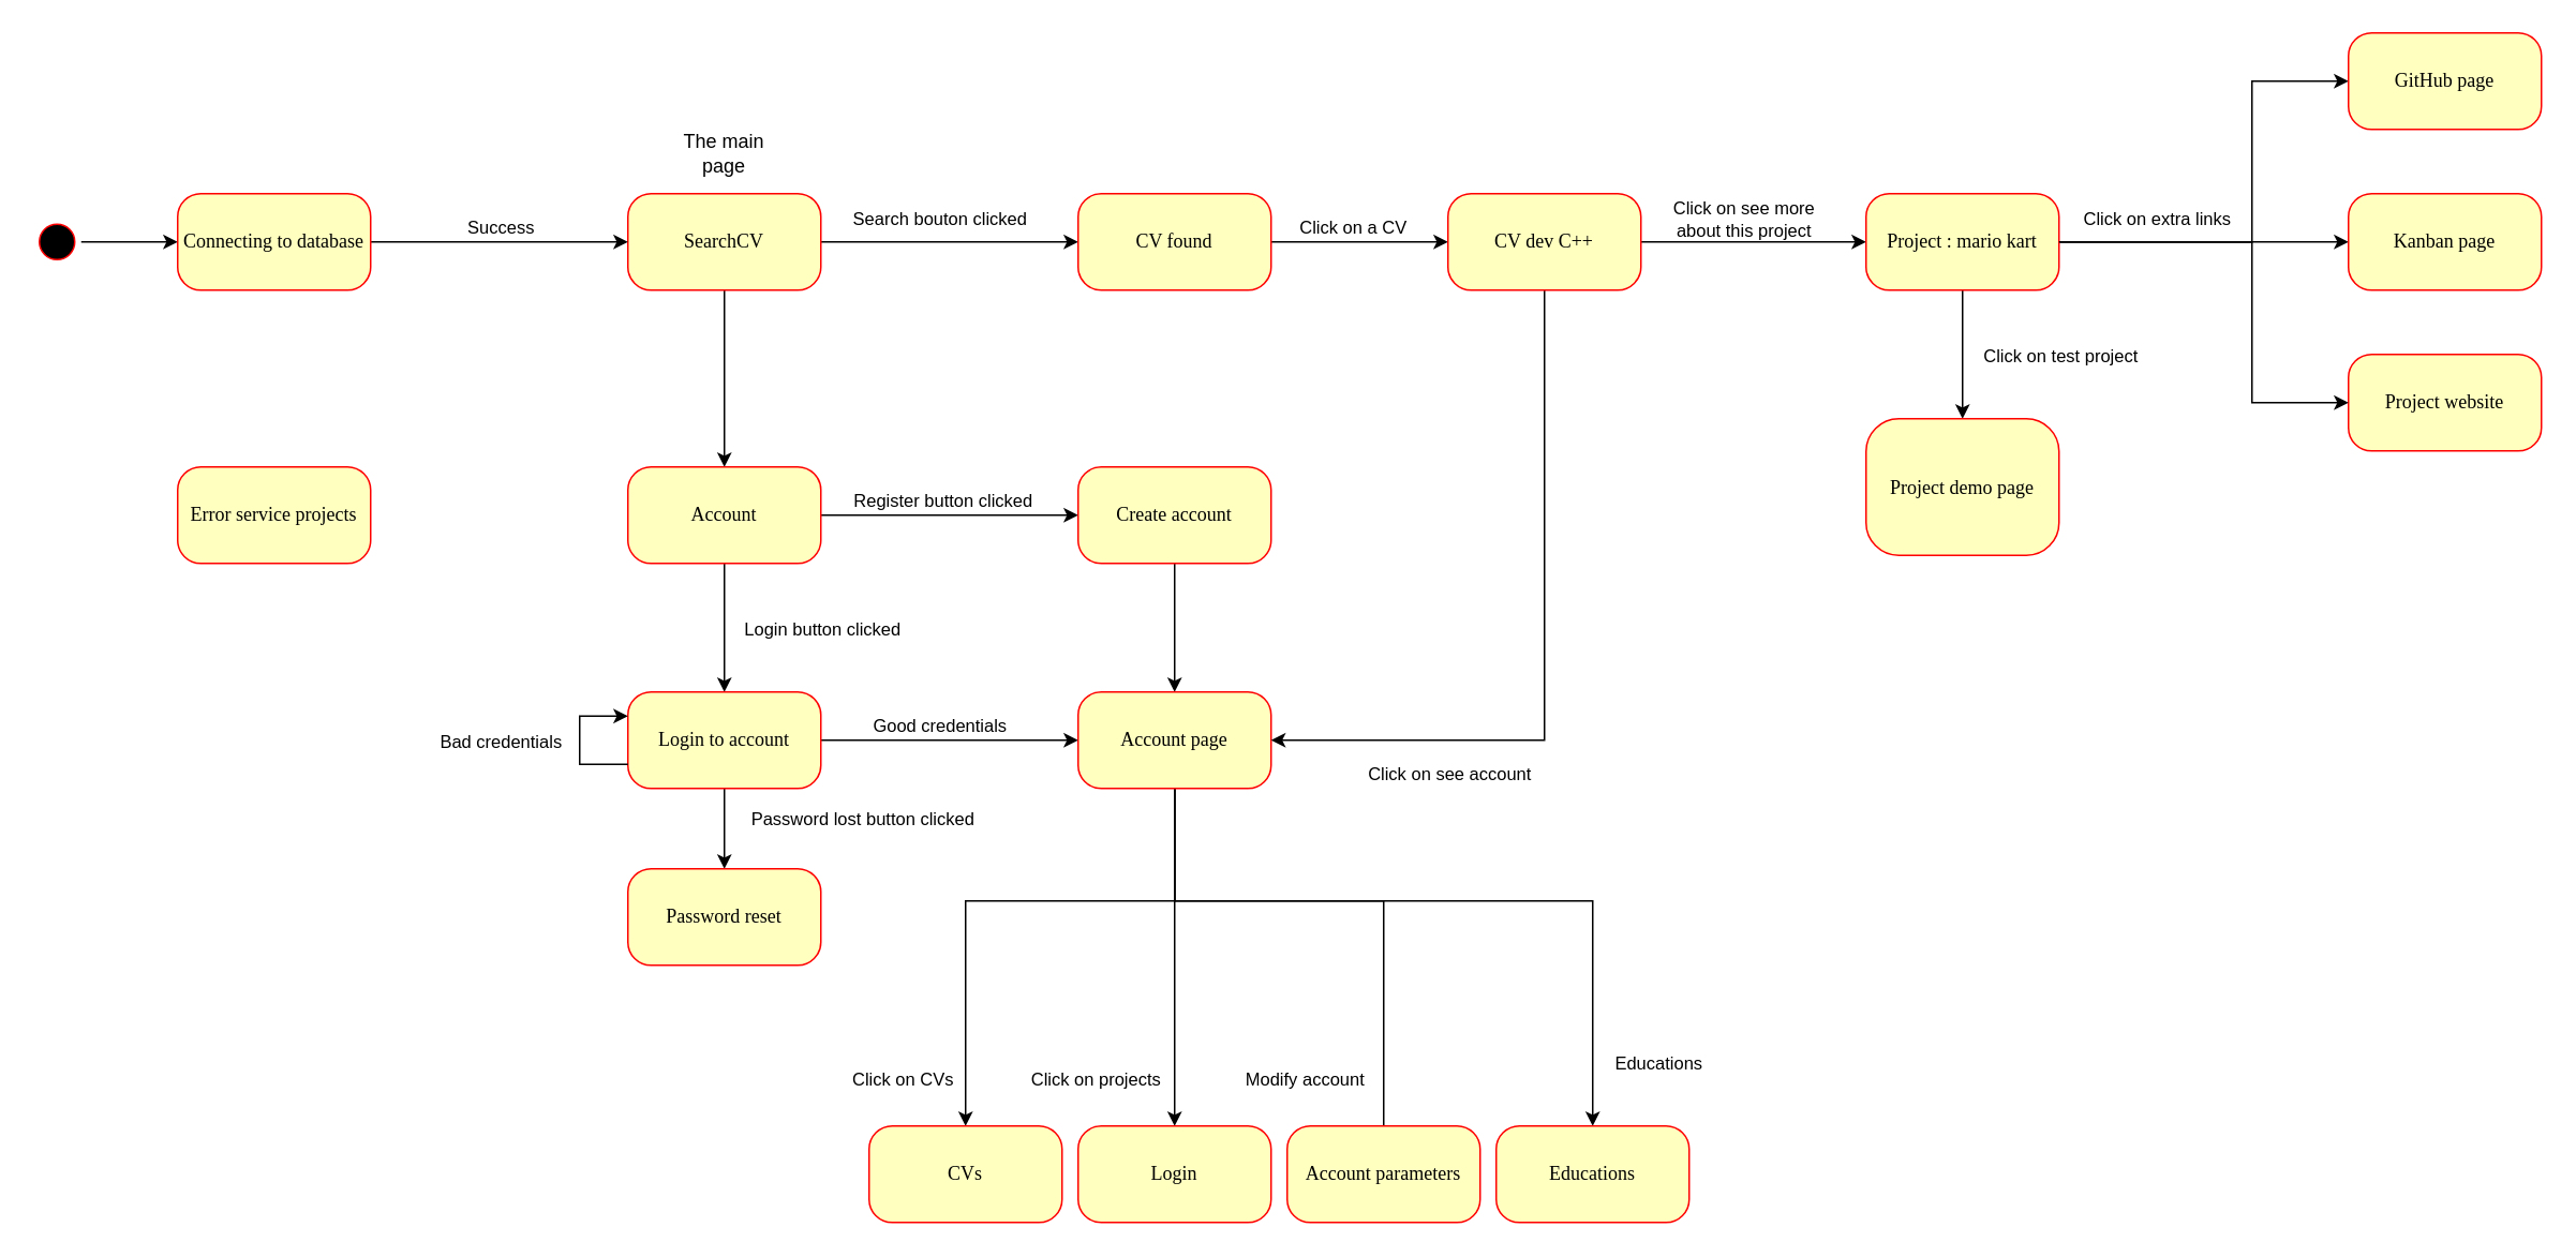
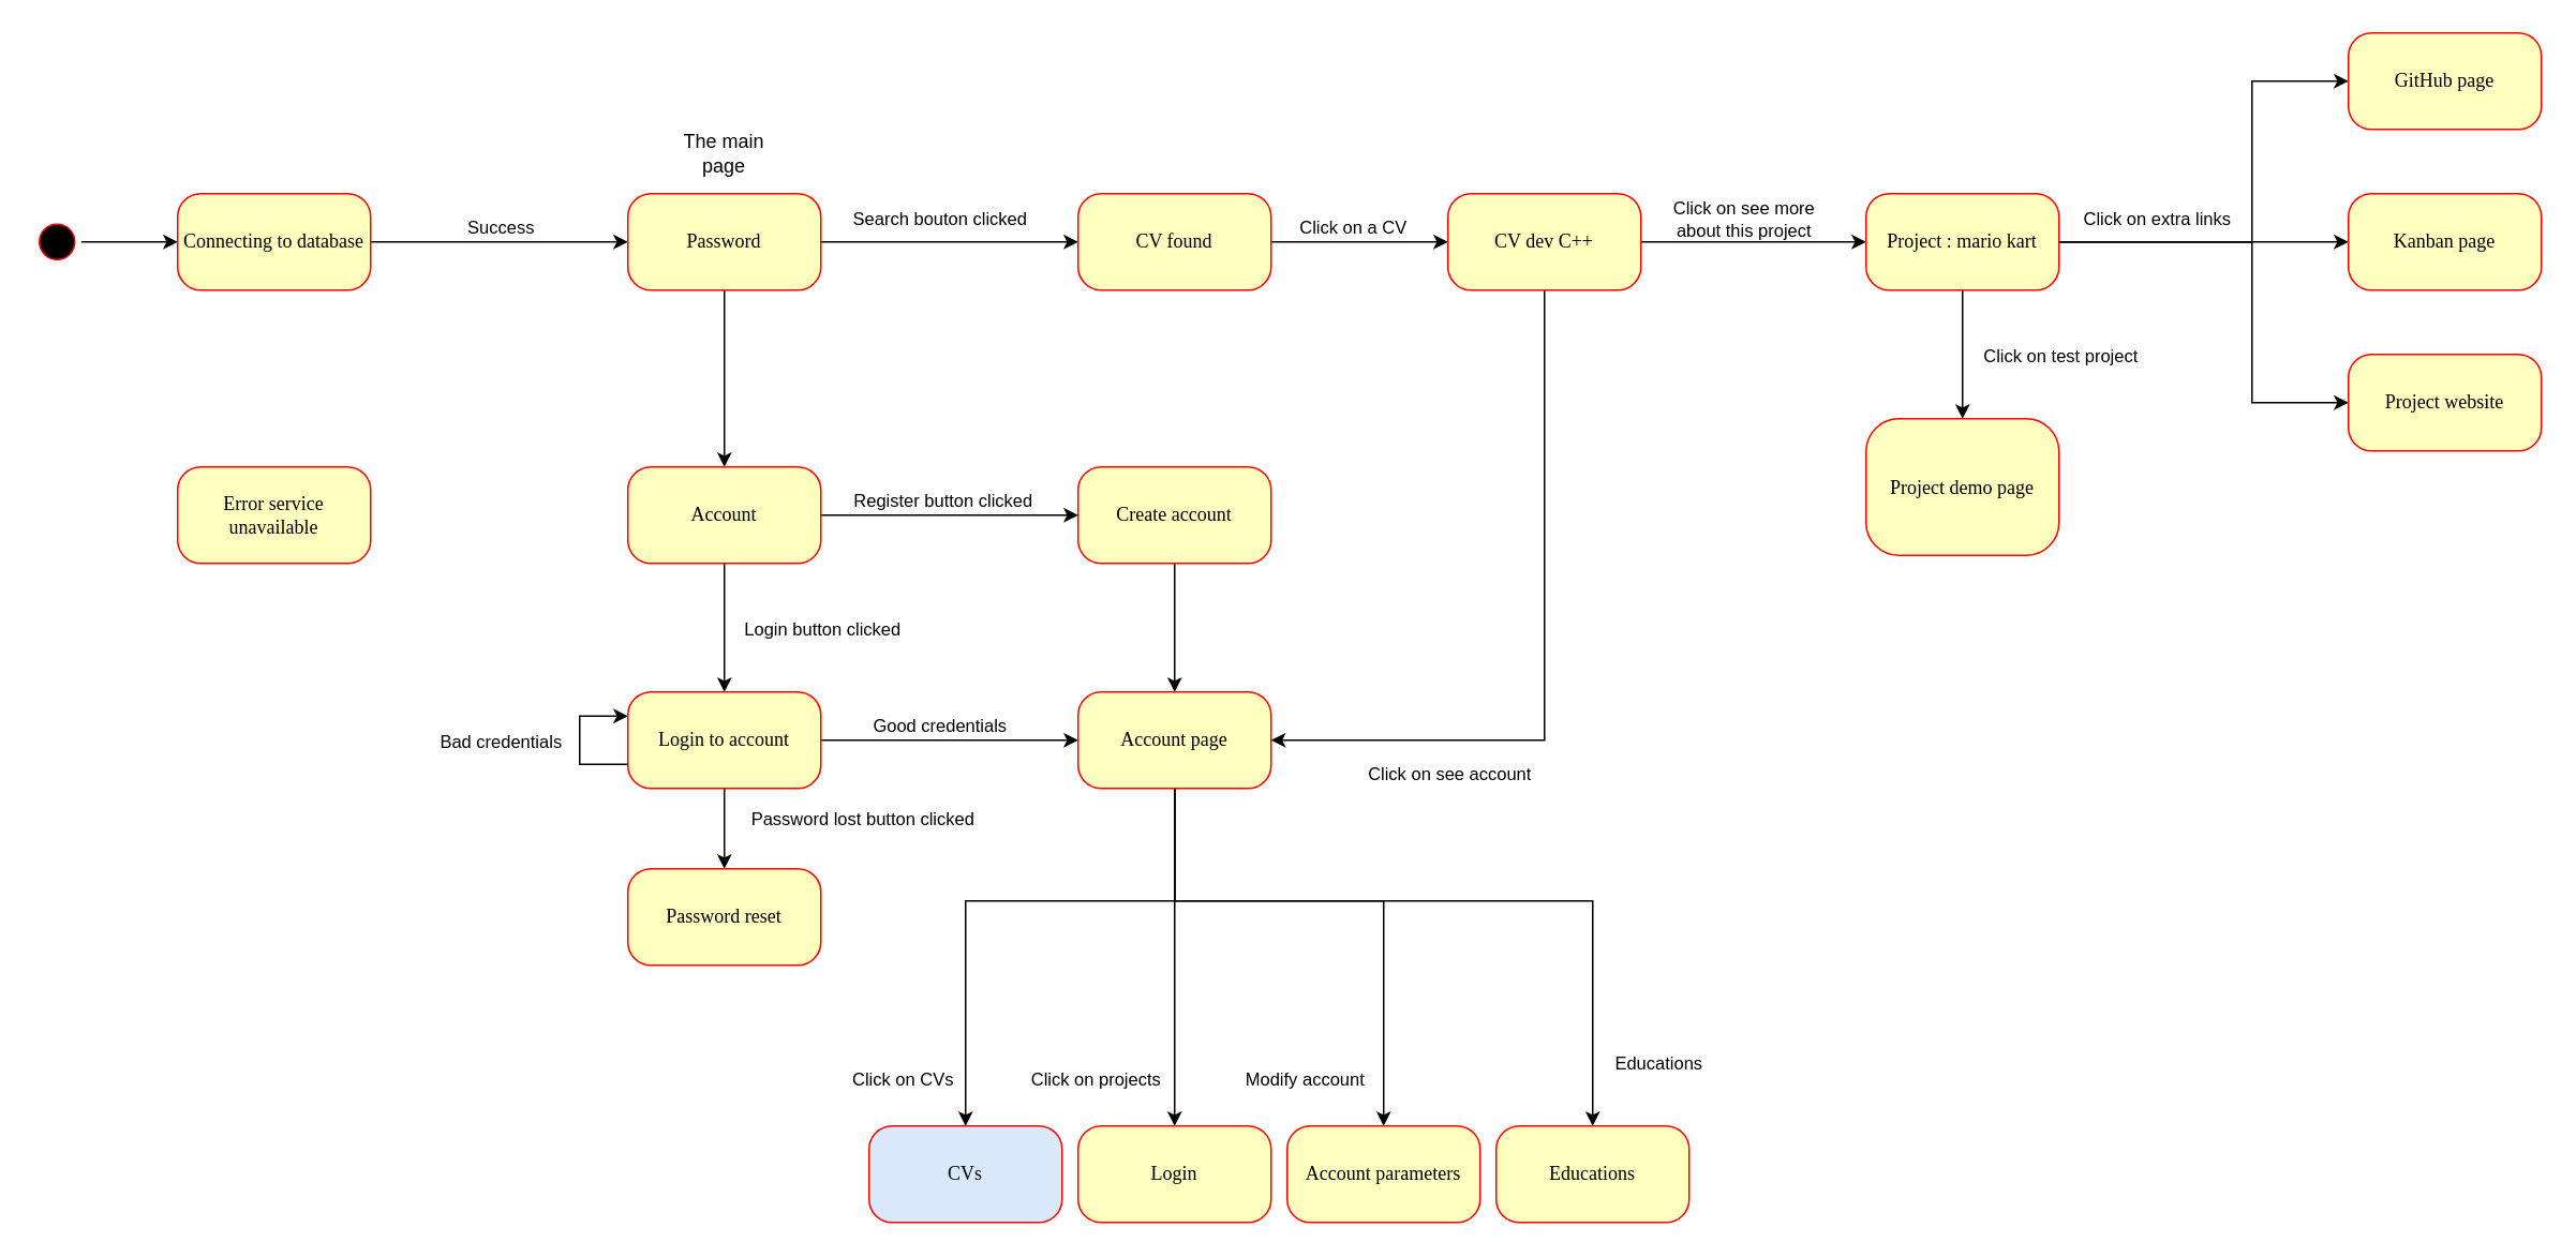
- <mxCell id="7" value="SearchCV" style="rounded=1;whiteSpace=wrap;html=1;arcSize=24;fillColor=#ffffc0;strokeColor=#ff0000;shadow=0;comic=0;labelBackgroundColor=none;fontFamily=Verdana;fontSize=12;fontColor=#000000;align=center;" parent="1" vertex="1"><mxGeometry x="390" y="120" width="120" height="60" as="geometry" /></mxCell>
+ <mxCell id="7" value="Password" style="rounded=1;whiteSpace=wrap;html=1;arcSize=24;fillColor=#ffffc0;strokeColor=#ff0000;shadow=0;comic=0;labelBackgroundColor=none;fontFamily=Verdana;fontSize=12;fontColor=#000000;align=center;" parent="1" vertex="1"><mxGeometry x="390" y="120" width="120" height="60" as="geometry" /></mxCell>
- <mxCell id="8" value="Error service projects" style="rounded=1;whiteSpace=wrap;html=1;arcSize=24;fillColor=#ffffc0;strokeColor=#ff0000;shadow=0;comic=0;labelBackgroundColor=none;fontFamily=Verdana;fontSize=12;fontColor=#000000;align=center;" parent="1" vertex="1"><mxGeometry x="110" y="290" width="120" height="60" as="geometry" /></mxCell>
+ <mxCell id="8" value="Error service unavailable" style="rounded=1;whiteSpace=wrap;html=1;arcSize=24;fillColor=#ffffc0;strokeColor=#ff0000;shadow=0;comic=0;labelBackgroundColor=none;fontFamily=Verdana;fontSize=12;fontColor=#000000;align=center;" parent="1" vertex="1"><mxGeometry x="110" y="290" width="120" height="60" as="geometry" /></mxCell>
- <mxCell id="32" value="" style="edgeStyle=orthogonalEdgeStyle;rounded=0;orthogonalLoop=1;jettySize=auto;html=1;endArrow=none;" parent="1" source="36" target="58" edge="1"><mxGeometry relative="1" as="geometry"><Array as="points"><mxPoint x="730" y="560" /><mxPoint x="860" y="560" /></Array></mxGeometry></mxCell>
+ <mxCell id="32" value="" style="edgeStyle=orthogonalEdgeStyle;rounded=0;orthogonalLoop=1;jettySize=auto;html=1;" parent="1" source="36" target="58" edge="1"><mxGeometry relative="1" as="geometry"><Array as="points"><mxPoint x="730" y="560" /><mxPoint x="860" y="560" /></Array></mxGeometry></mxCell>
- <mxCell id="45" value="CVs" style="whiteSpace=wrap;html=1;fontFamily=Verdana;fillColor=#ffffc0;strokeColor=#ff0000;fontColor=#000000;rounded=1;arcSize=24;shadow=0;comic=0;labelBackgroundColor=none;" parent="1" vertex="1"><mxGeometry x="540" y="700" width="120" height="60" as="geometry" /></mxCell>
+ <mxCell id="45" value="CVs" style="whiteSpace=wrap;html=1;fontFamily=Verdana;fillColor=#dae8fc;strokeColor=#ff0000;fontColor=#000000;rounded=1;arcSize=24;shadow=0;comic=0;labelBackgroundColor=none;" parent="1" vertex="1"><mxGeometry x="540" y="700" width="120" height="60" as="geometry" /></mxCell>
